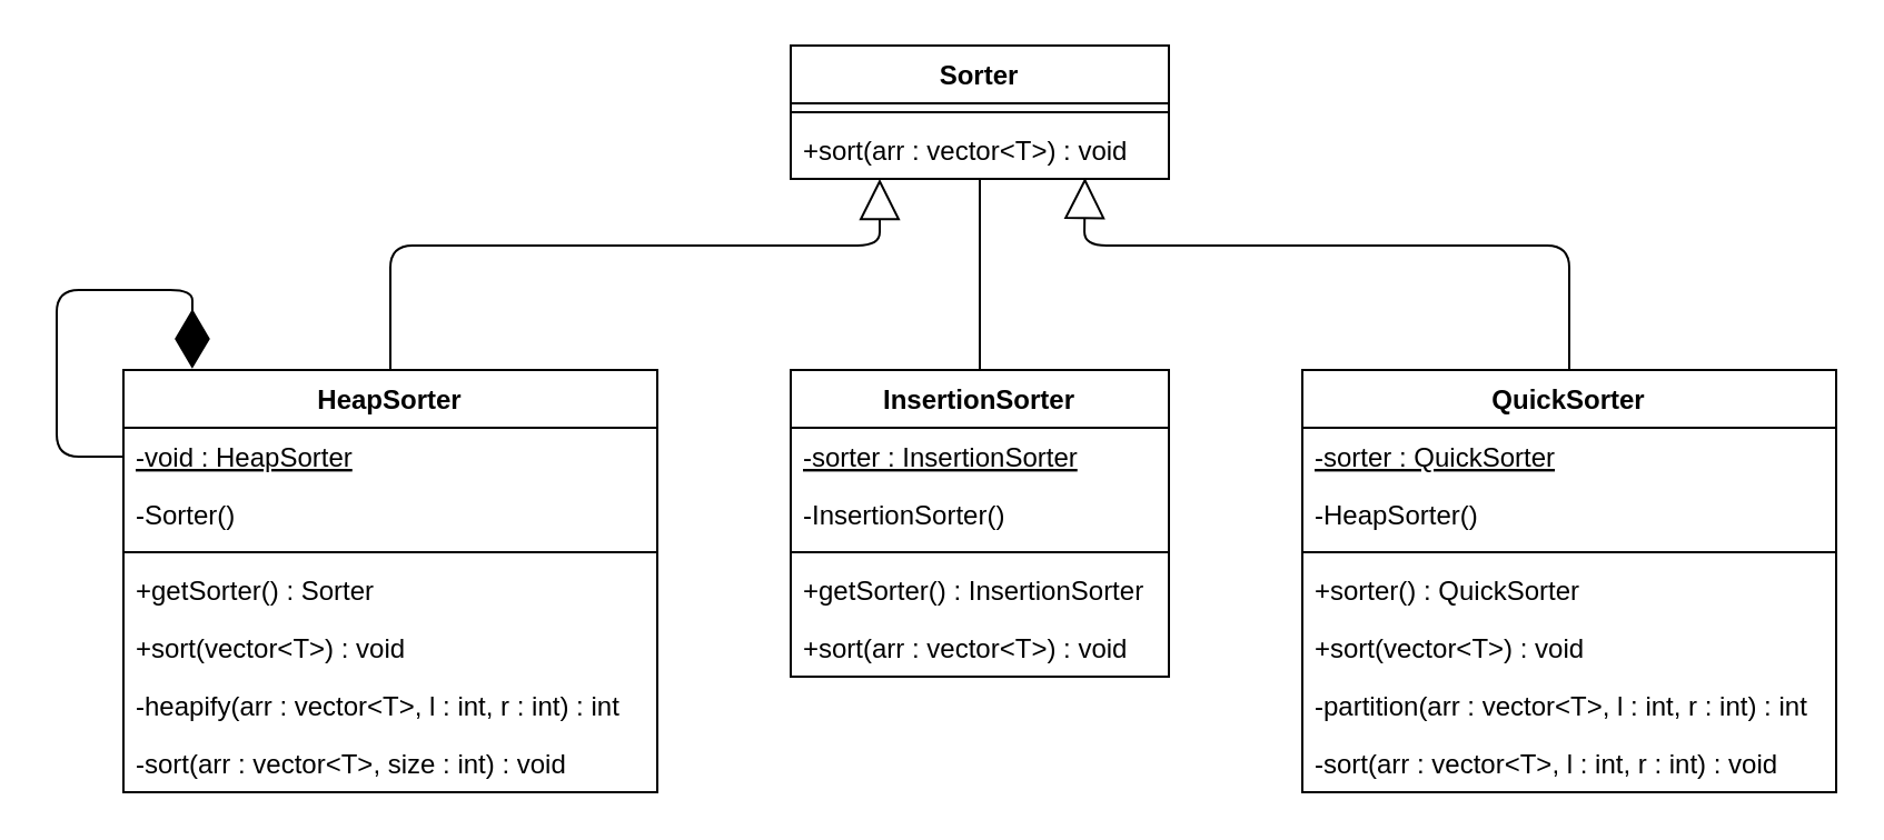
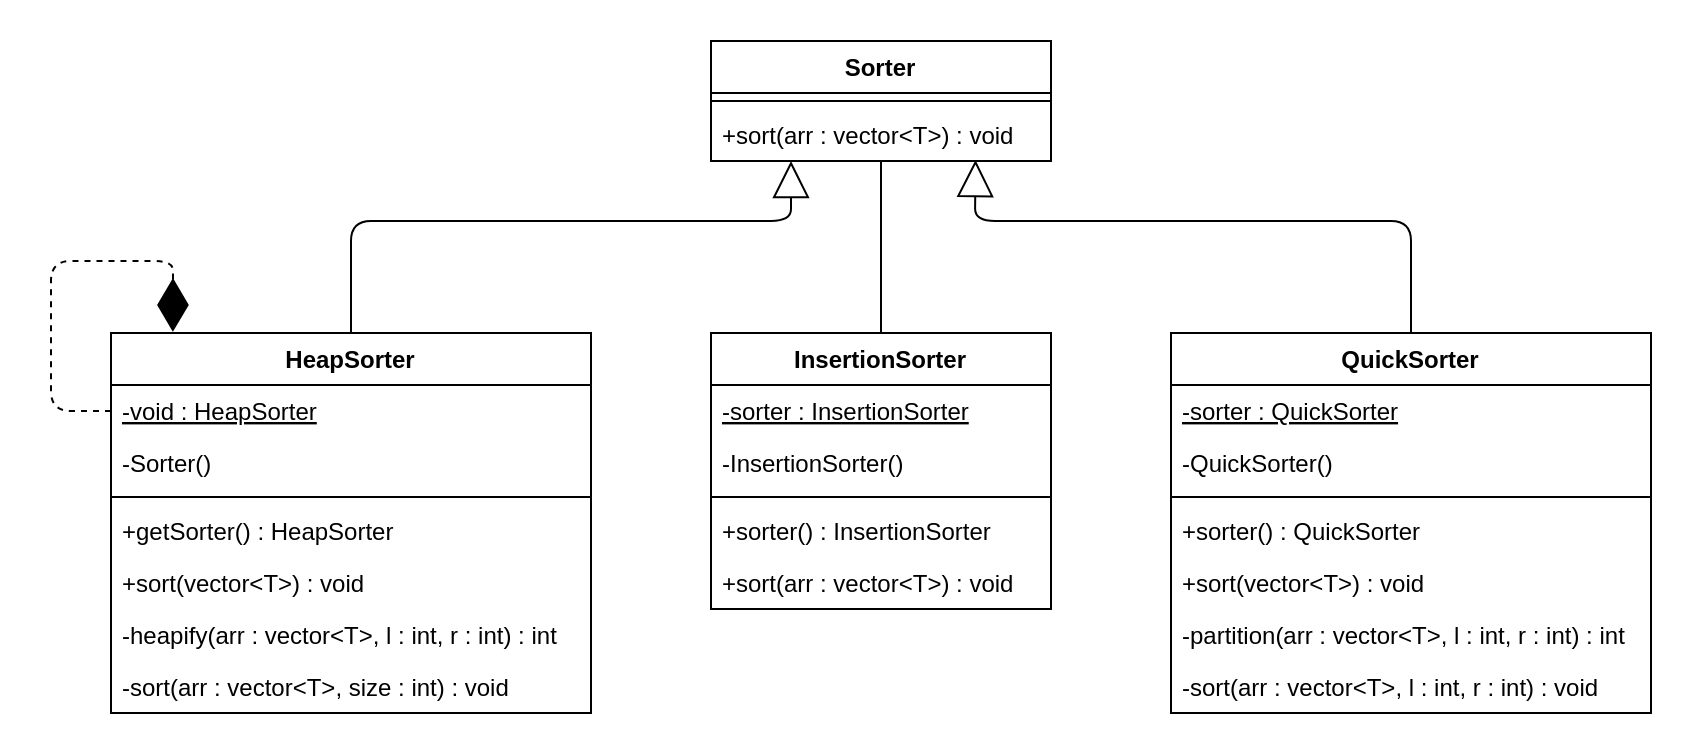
- <mxCell id="22" value="" style="endArrow=diamondThin;endFill=1;endSize=24;html=1;exitX=0;exitY=0.5;exitDx=0;exitDy=0;entryX=0.129;entryY=-0.003;entryDx=0;entryDy=0;entryPerimeter=0;" edge="1" parent="14" source="15" target="14"><mxGeometry width="160" relative="1" as="geometry"><mxPoint x="20" y="-66" as="sourcePoint" /><mxPoint x="31" y="-6" as="targetPoint" /><Array as="points"><mxPoint x="-30" y="39" /><mxPoint x="-30" y="-36" /><mxPoint x="31" y="-36" /></Array></mxGeometry></mxCell>
+ <mxCell id="22" value="" style="endArrow=diamondThin;endFill=1;endSize=24;html=1;exitX=0;exitY=0.5;exitDx=0;exitDy=0;entryX=0.129;entryY=-0.003;entryDx=0;entryDy=0;entryPerimeter=0;dashed=1;" edge="1" parent="14" source="15" target="14"><mxGeometry width="160" relative="1" as="geometry"><mxPoint x="20" y="-66" as="sourcePoint" /><mxPoint x="31" y="-6" as="targetPoint" /><Array as="points"><mxPoint x="-30" y="39" /><mxPoint x="-30" y="-36" /><mxPoint x="31" y="-36" /></Array></mxGeometry></mxCell>
- <mxCell id="25" value="-HeapSorter()" style="text;strokeColor=none;fillColor=none;align=left;verticalAlign=top;spacingLeft=4;spacingRight=4;overflow=hidden;rotatable=0;points=[[0,0.5],[1,0.5]];portConstraint=eastwest;fontStyle=0" vertex="1" parent="23"><mxGeometry y="52" width="240" height="26" as="geometry" /></mxCell>
+ <mxCell id="25" value="-QuickSorter()" style="text;strokeColor=none;fillColor=none;align=left;verticalAlign=top;spacingLeft=4;spacingRight=4;overflow=hidden;rotatable=0;points=[[0,0.5],[1,0.5]];portConstraint=eastwest;fontStyle=0" vertex="1" parent="23"><mxGeometry y="52" width="240" height="26" as="geometry" /></mxCell>
- <mxCell id="18" value="+getSorter() : Sorter" style="text;strokeColor=none;fillColor=none;align=left;verticalAlign=top;spacingLeft=4;spacingRight=4;overflow=hidden;rotatable=0;points=[[0,0.5],[1,0.5]];portConstraint=eastwest;" vertex="1" parent="14"><mxGeometry y="86" width="240" height="26" as="geometry" /></mxCell>
+ <mxCell id="18" value="+getSorter() : HeapSorter" style="text;strokeColor=none;fillColor=none;align=left;verticalAlign=top;spacingLeft=4;spacingRight=4;overflow=hidden;rotatable=0;points=[[0,0.5],[1,0.5]];portConstraint=eastwest;" vertex="1" parent="14"><mxGeometry y="86" width="240" height="26" as="geometry" /></mxCell>
- <mxCell id="12" value="+getSorter() : InsertionSorter" style="text;strokeColor=none;fillColor=none;align=left;verticalAlign=top;spacingLeft=4;spacingRight=4;overflow=hidden;rotatable=0;points=[[0,0.5],[1,0.5]];portConstraint=eastwest;" vertex="1" parent="8"><mxGeometry y="86" width="170" height="26" as="geometry" /></mxCell>
+ <mxCell id="12" value="+sorter() : InsertionSorter" style="text;strokeColor=none;fillColor=none;align=left;verticalAlign=top;spacingLeft=4;spacingRight=4;overflow=hidden;rotatable=0;points=[[0,0.5],[1,0.5]];portConstraint=eastwest;" vertex="1" parent="8"><mxGeometry y="86" width="170" height="26" as="geometry" /></mxCell>
